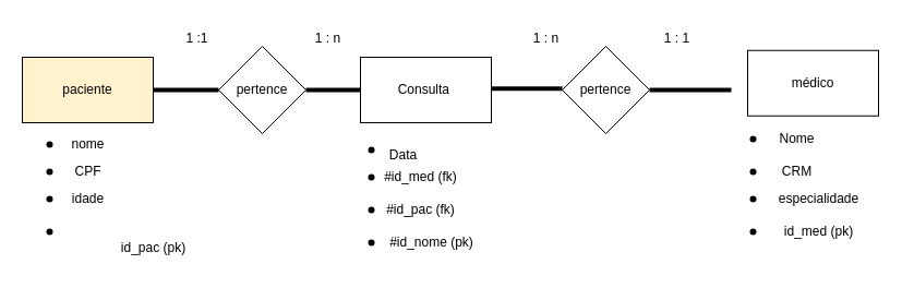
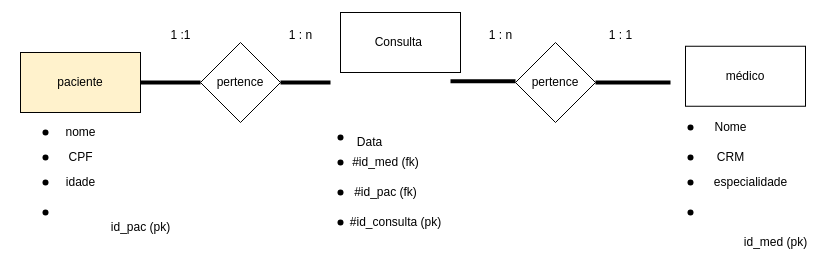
- <mxCell id="21" value="Consulta&amp;nbsp;" style="rounded=0;whiteSpace=wrap;html=1;" vertex="1" parent="1"><mxGeometry x="330" y="52" width="120" height="60" as="geometry" /></mxCell>
+ <mxCell id="21" value="Consulta&amp;nbsp;" style="rounded=0;whiteSpace=wrap;html=1;" vertex="1" parent="1"><mxGeometry x="340" y="12" width="120" height="60" as="geometry" /></mxCell>
- <mxCell id="26" value="id_med (pk)" style="text;html=1;align=center;verticalAlign=middle;resizable=0;points=[];autosize=1;strokeColor=none;fillColor=none;" vertex="1" parent="1"><mxGeometry x="705" y="197" width="90" height="30" as="geometry" /></mxCell>
+ <mxCell id="26" value="id_med (pk)" style="text;html=1;align=center;verticalAlign=middle;resizable=0;points=[];autosize=1;strokeColor=none;fillColor=none;" vertex="1" parent="1"><mxGeometry x="730" y="227" width="90" height="30" as="geometry" /></mxCell>
- <mxCell id="33" value="#id_nome (pk)" style="text;html=1;align=center;verticalAlign=middle;resizable=0;points=[];autosize=1;strokeColor=none;fillColor=none;" vertex="1" parent="1"><mxGeometry x="340" y="207" width="110" height="30" as="geometry" /></mxCell>
+ <mxCell id="33" value="#id_consulta (pk)" style="text;html=1;align=center;verticalAlign=middle;resizable=0;points=[];autosize=1;strokeColor=none;fillColor=none;" vertex="1" parent="1"><mxGeometry x="340" y="207" width="110" height="30" as="geometry" /></mxCell>
